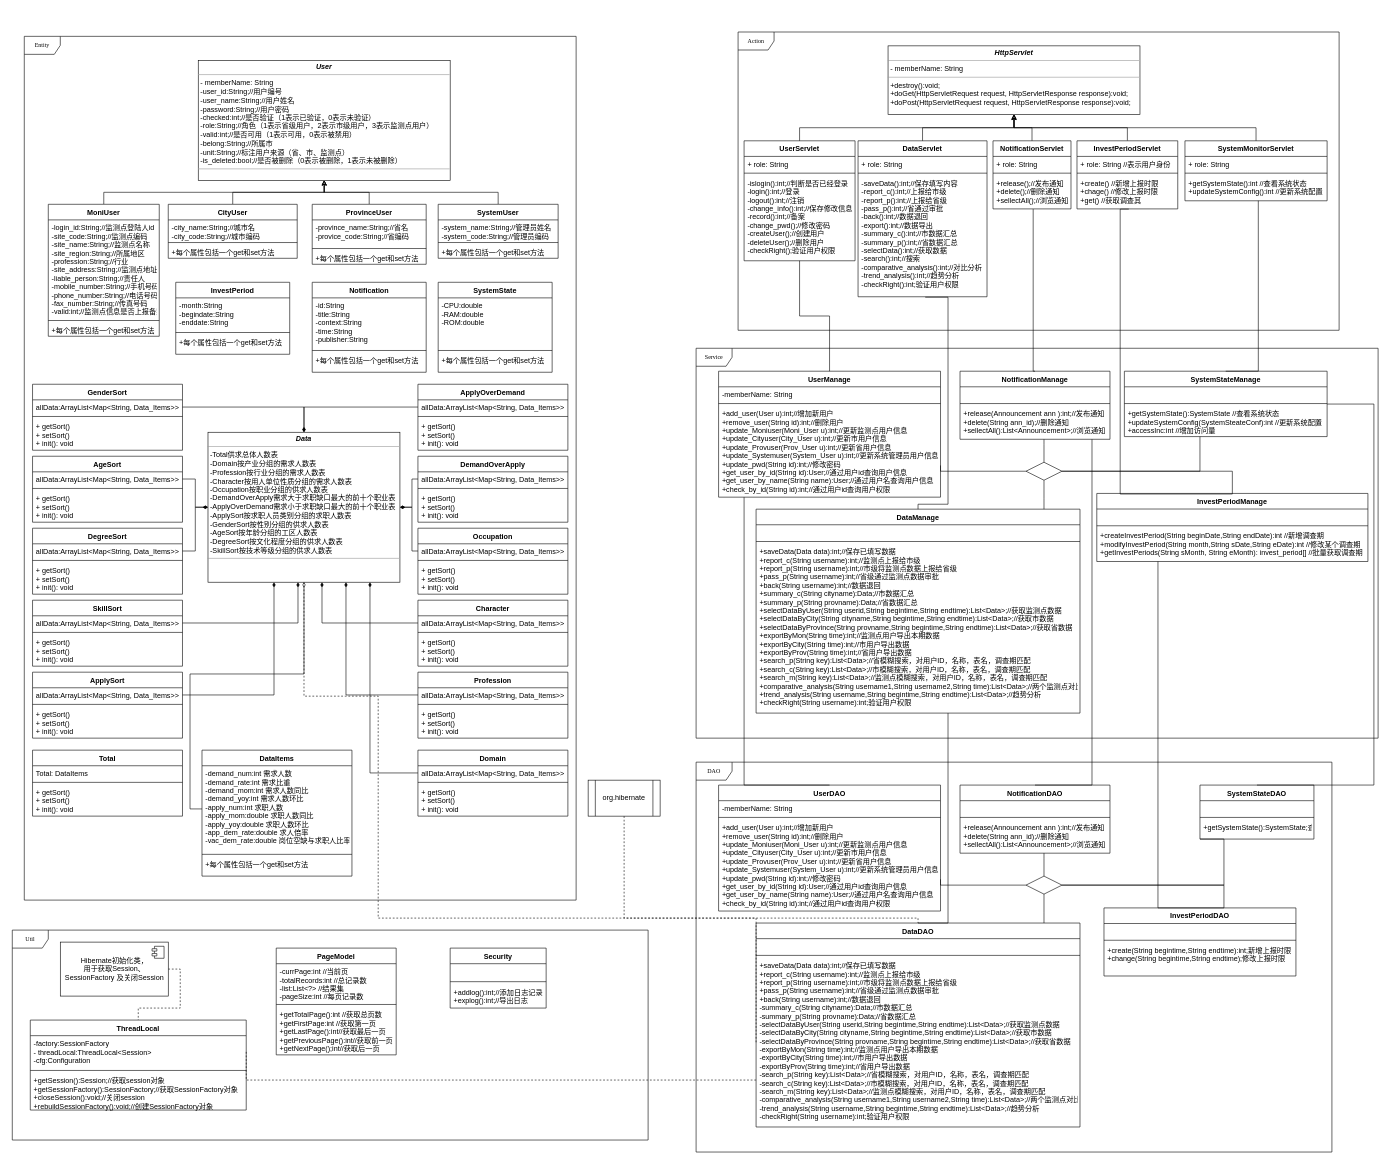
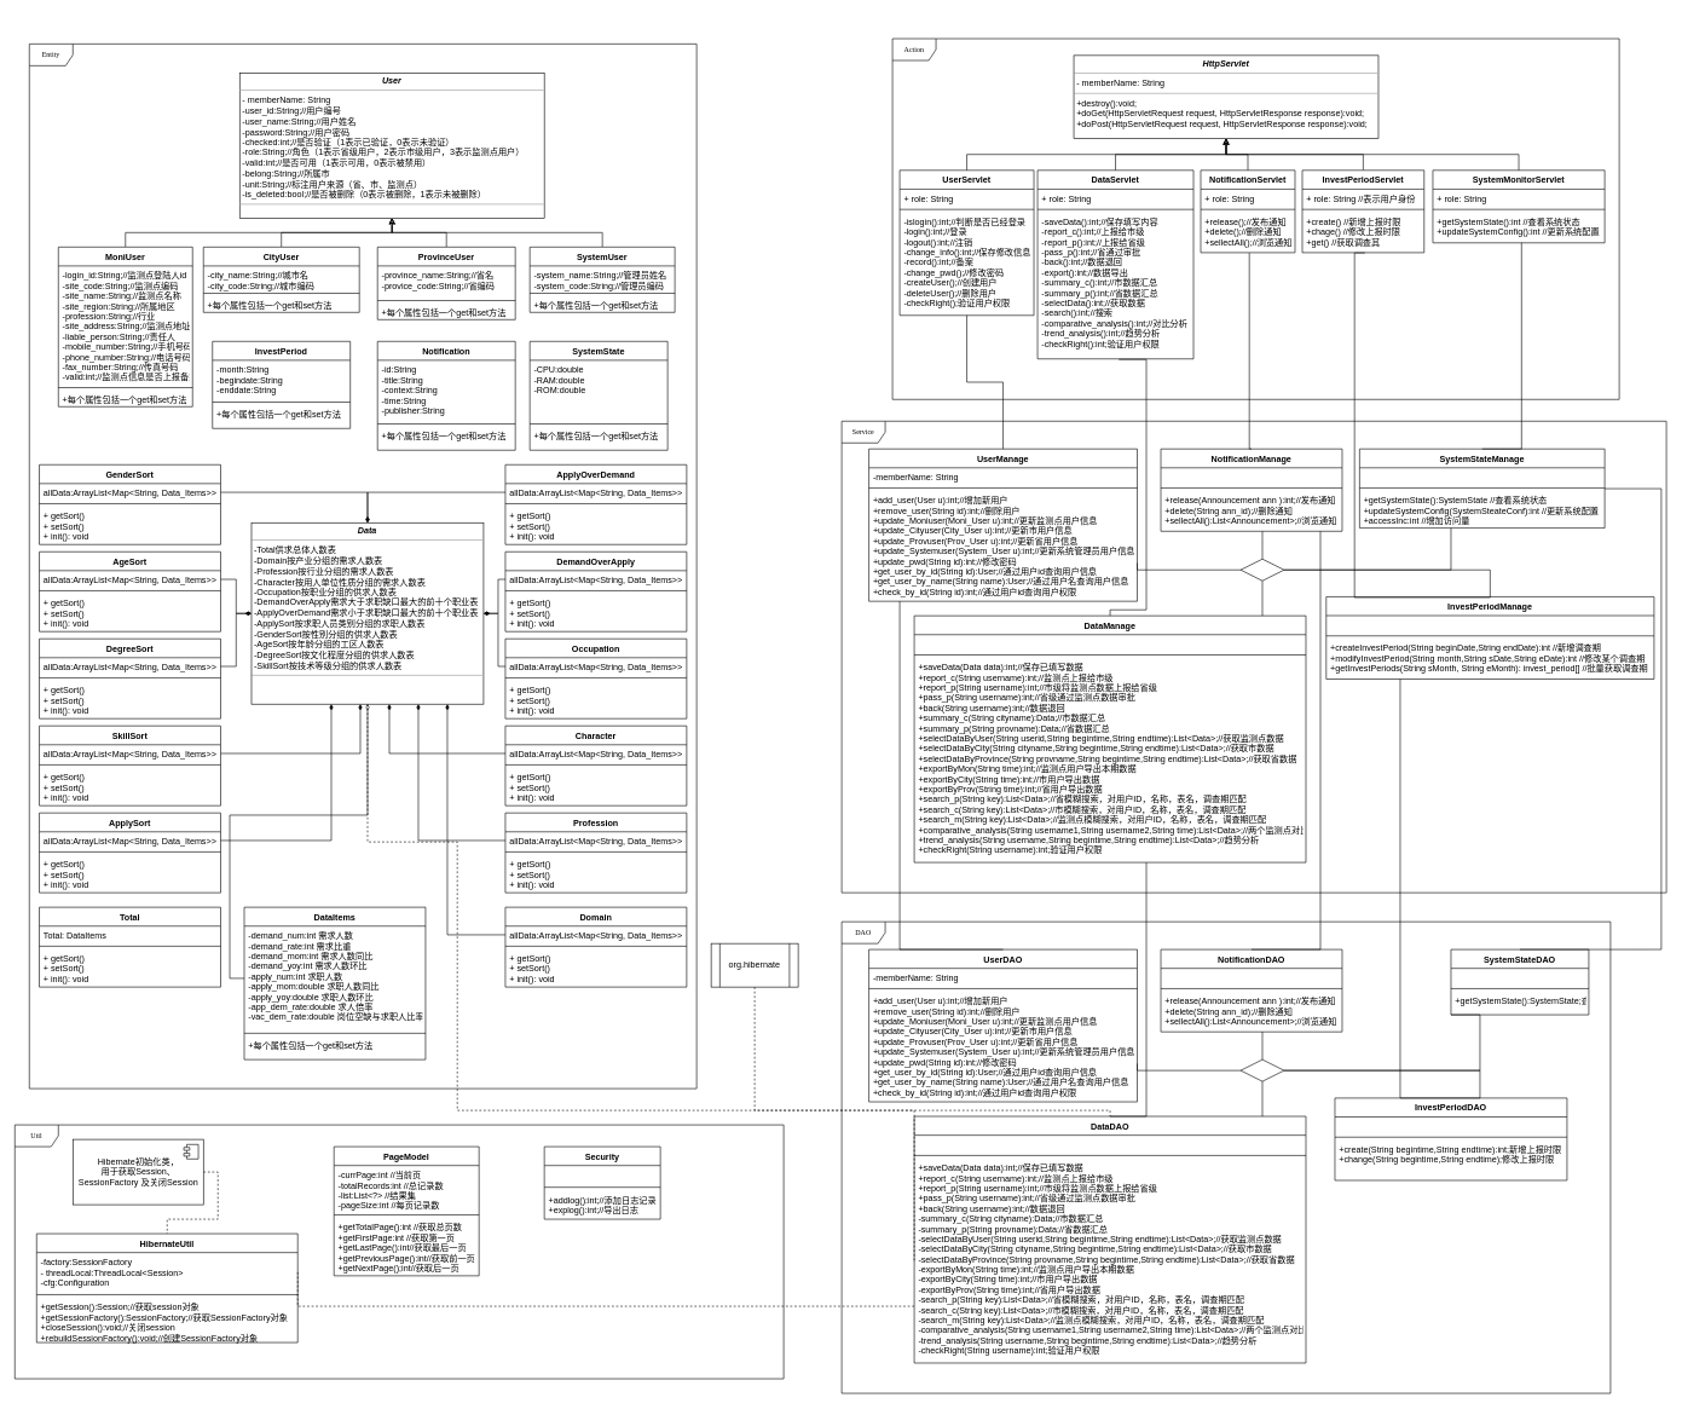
- <mxCell id="204" value="ThreadLocal" style="swimlane;fontStyle=1;align=center;verticalAlign=top;childLayout=stackLayout;horizontal=1;startSize=26;horizontalStack=0;resizeParent=1;resizeParentMax=0;resizeLast=0;collapsible=1;marginBottom=0;" parent="1" vertex="1"><mxGeometry x="50" y="1700" width="360" height="150" as="geometry" /></mxCell>
+ <mxCell id="204" value="HibernateUtil" style="swimlane;fontStyle=1;align=center;verticalAlign=top;childLayout=stackLayout;horizontal=1;startSize=26;horizontalStack=0;resizeParent=1;resizeParentMax=0;resizeLast=0;collapsible=1;marginBottom=0;" parent="1" vertex="1"><mxGeometry x="50" y="1700" width="360" height="150" as="geometry" /></mxCell>
